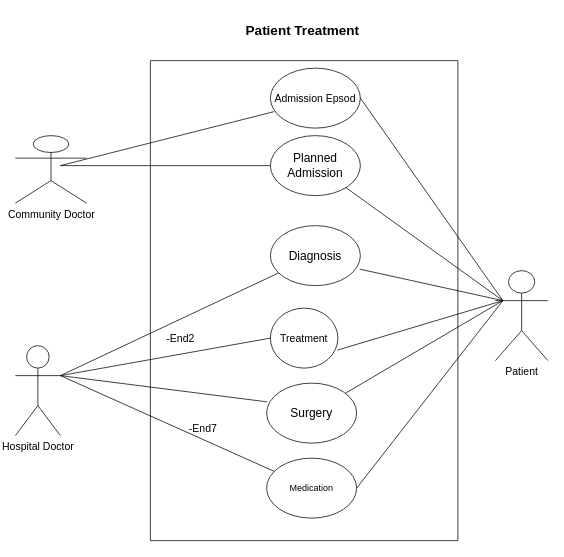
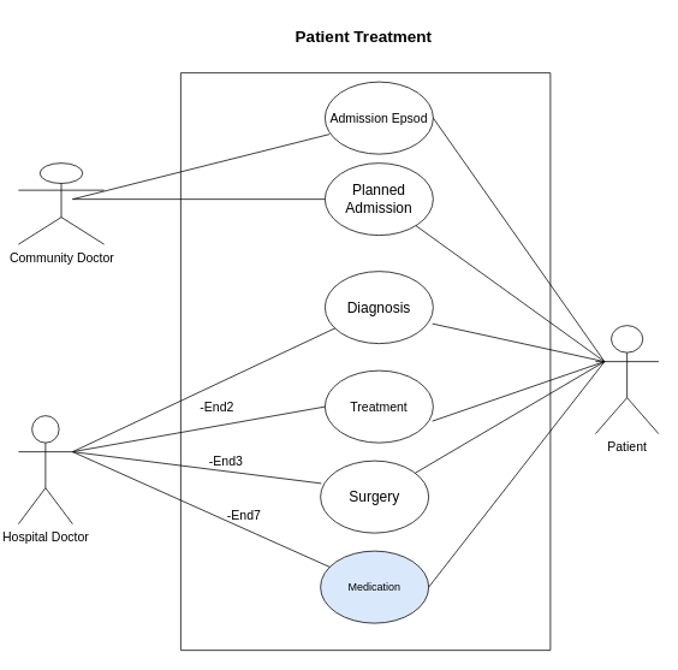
- <mxCell id="8" value="&lt;font style=&quot;font-size: 14px;&quot;&gt;Treatment&lt;/font&gt;" style="ellipse;whiteSpace=wrap;html=1;" vertex="1" parent="2"><mxGeometry x="160" y="330" width="90" height="80" as="geometry" /></mxCell>
+ <mxCell id="8" value="&lt;font style=&quot;font-size: 14px;&quot;&gt;Treatment&lt;/font&gt;" style="ellipse;whiteSpace=wrap;html=1;" vertex="1" parent="2"><mxGeometry x="160" y="330" width="120" height="80" as="geometry" /></mxCell>
+ <mxCell id="19" value="-End3" style="text;html=1;align=center;verticalAlign=middle;resizable=0;points=[];autosize=1;strokeColor=none;fillColor=none;fontSize=14;" vertex="1" parent="1"><mxGeometry x="220" y="495" width="60" height="30" as="geometry" /></mxCell>
- <mxCell id="4" value="Medication" style="ellipse;whiteSpace=wrap;html=1;" vertex="1" parent="2"><mxGeometry x="155" y="530" width="120" height="80" as="geometry" /></mxCell>
+ <mxCell id="4" value="Medication" style="ellipse;whiteSpace=wrap;html=1;fillColor=#dae8fc;" vertex="1" parent="2"><mxGeometry x="155" y="530" width="120" height="80" as="geometry" /></mxCell>
